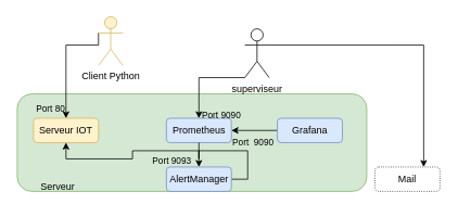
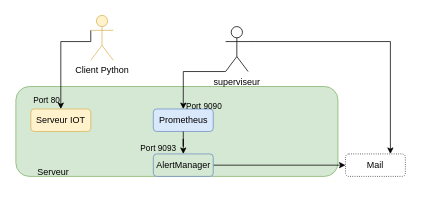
- <mxCell id="7" value="Port&amp;nbsp; 9090" style="edgeStyle=orthogonalEdgeStyle;rounded=0;orthogonalLoop=1;jettySize=auto;html=1;exitX=0;exitY=0.5;exitDx=0;exitDy=0;entryX=1;entryY=0.5;entryDx=0;entryDy=0;labelBackgroundColor=none;" edge="1" parent="1" source="8" target="6"><mxGeometry x="0.062" y="15" relative="1" as="geometry"><mxPoint as="offset" /></mxGeometry></mxCell>
- <mxCell id="8" value="Grafana" style="rounded=1;whiteSpace=wrap;html=1;fillColor=#dae8fc;strokeColor=#6c8ebf;" vertex="1" parent="1"><mxGeometry x="340" y="145" width="80" height="30" as="geometry" /></mxCell>
- <mxCell id="9" style="edgeStyle=orthogonalEdgeStyle;rounded=0;orthogonalLoop=1;jettySize=auto;html=1;exitX=1;exitY=0.5;exitDx=0;exitDy=0;" edge="1" parent="1" source="10" target="5"><mxGeometry relative="1" as="geometry" /></mxCell>
+ <mxCell id="9" style="edgeStyle=orthogonalEdgeStyle;rounded=0;orthogonalLoop=1;jettySize=auto;html=1;exitX=1;exitY=0.5;exitDx=0;exitDy=0;entryX=0;entryY=0.5;entryDx=0;entryDy=0;" edge="1" parent="1" source="10" target="15"><mxGeometry relative="1" as="geometry" /></mxCell>
- <mxCell id="10" value="AlertManager" style="rounded=1;whiteSpace=wrap;html=1;fillColor=#dae8fc;strokeColor=#6c8ebf;" vertex="1" parent="1"><mxGeometry x="203.5" y="205" width="80" height="30" as="geometry" /></mxCell>
+ <mxCell id="10" value="AlertManager" style="rounded=1;whiteSpace=wrap;html=1;fillColor=#d5e8d4;strokeColor=#6c8ebf;" vertex="1" parent="1"><mxGeometry x="203.5" y="205" width="80" height="30" as="geometry" /></mxCell>
